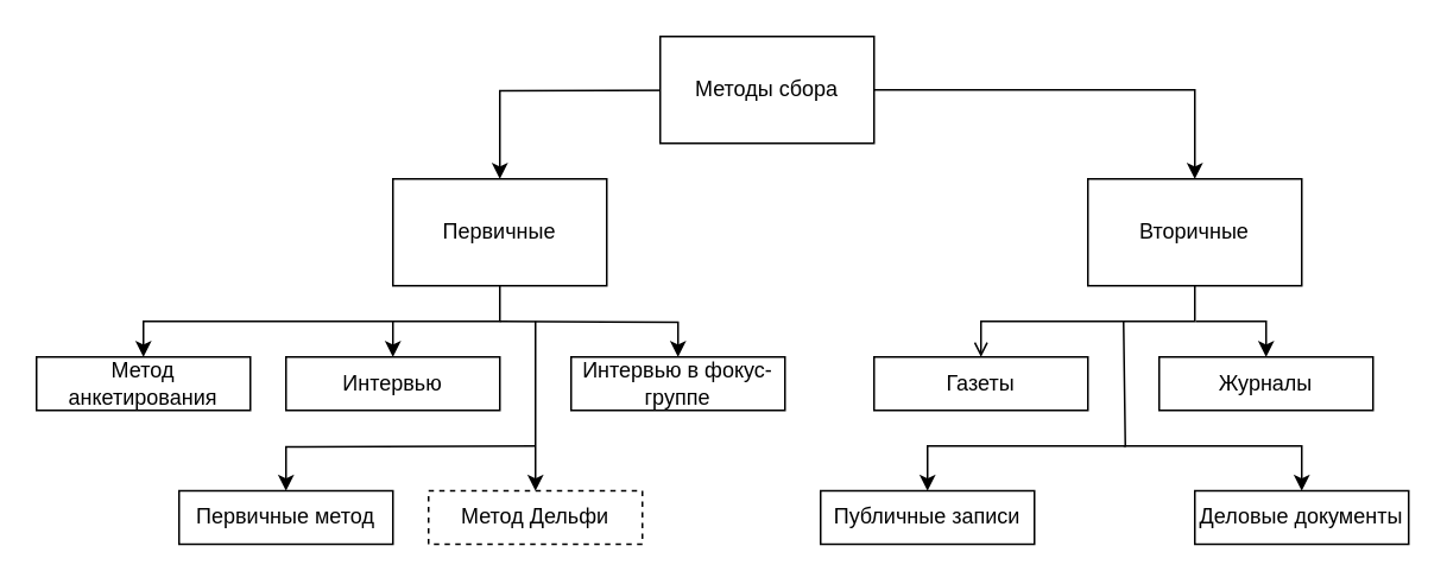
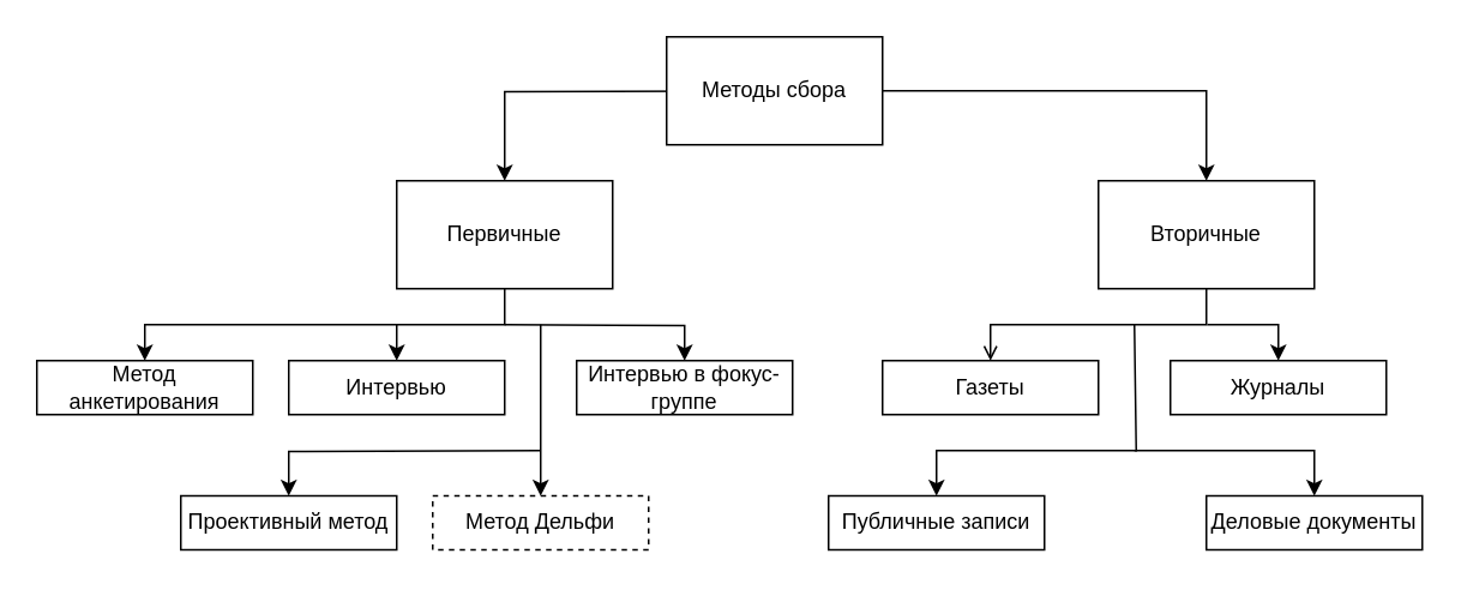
- <mxCell id="11" value="&lt;div&gt;&lt;span style=&quot;background-color: initial;&quot;&gt;Первичные метод&lt;/span&gt;&lt;br&gt;&lt;/div&gt;" style="rounded=0;whiteSpace=wrap;html=1;" vertex="1" parent="1"><mxGeometry x="100" y="275.17" width="120" height="30" as="geometry" /></mxCell>
+ <mxCell id="11" value="&lt;div&gt;&lt;span style=&quot;background-color: initial;&quot;&gt;Проективный метод&lt;/span&gt;&lt;br&gt;&lt;/div&gt;" style="rounded=0;whiteSpace=wrap;html=1;" vertex="1" parent="1"><mxGeometry x="100" y="275.17" width="120" height="30" as="geometry" /></mxCell>
